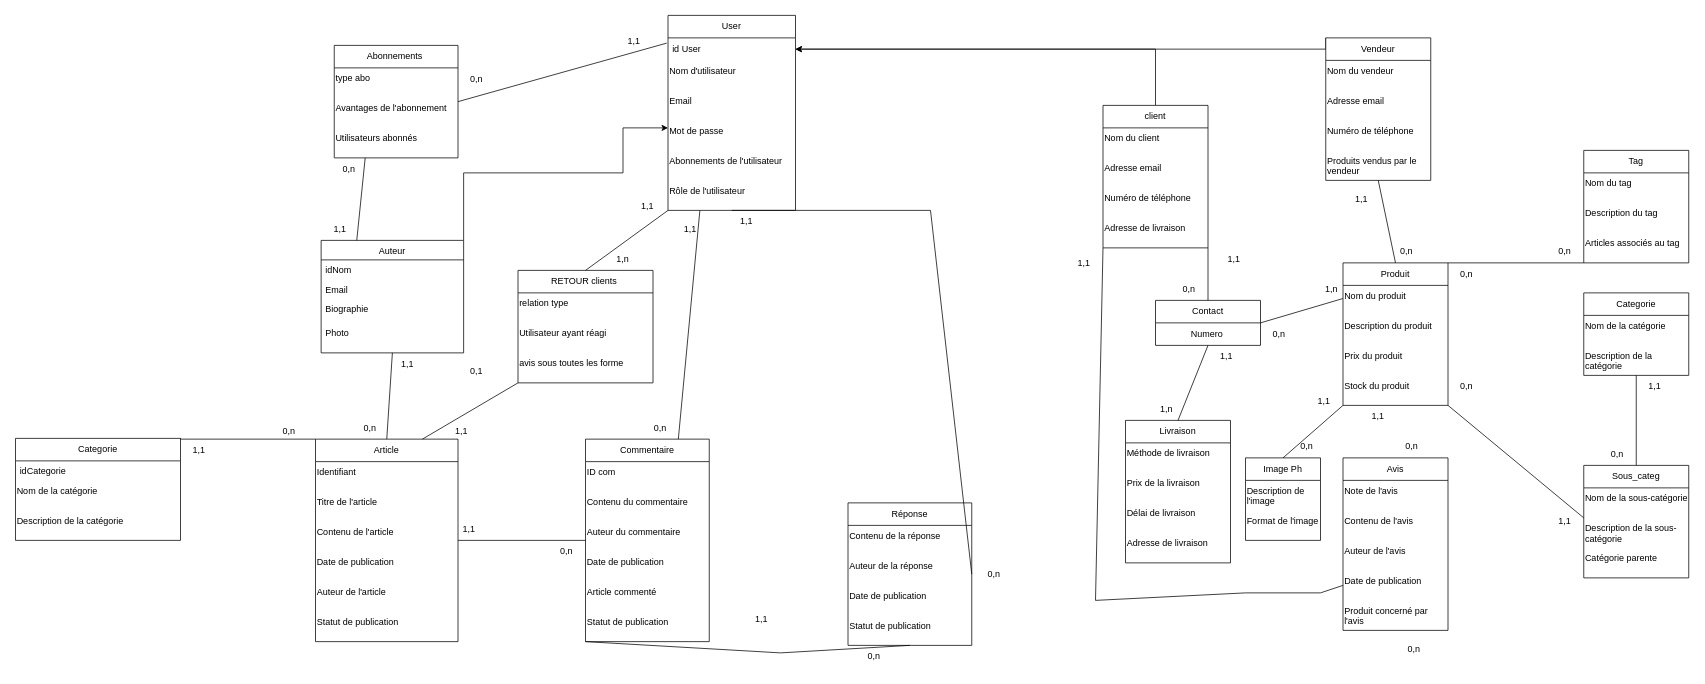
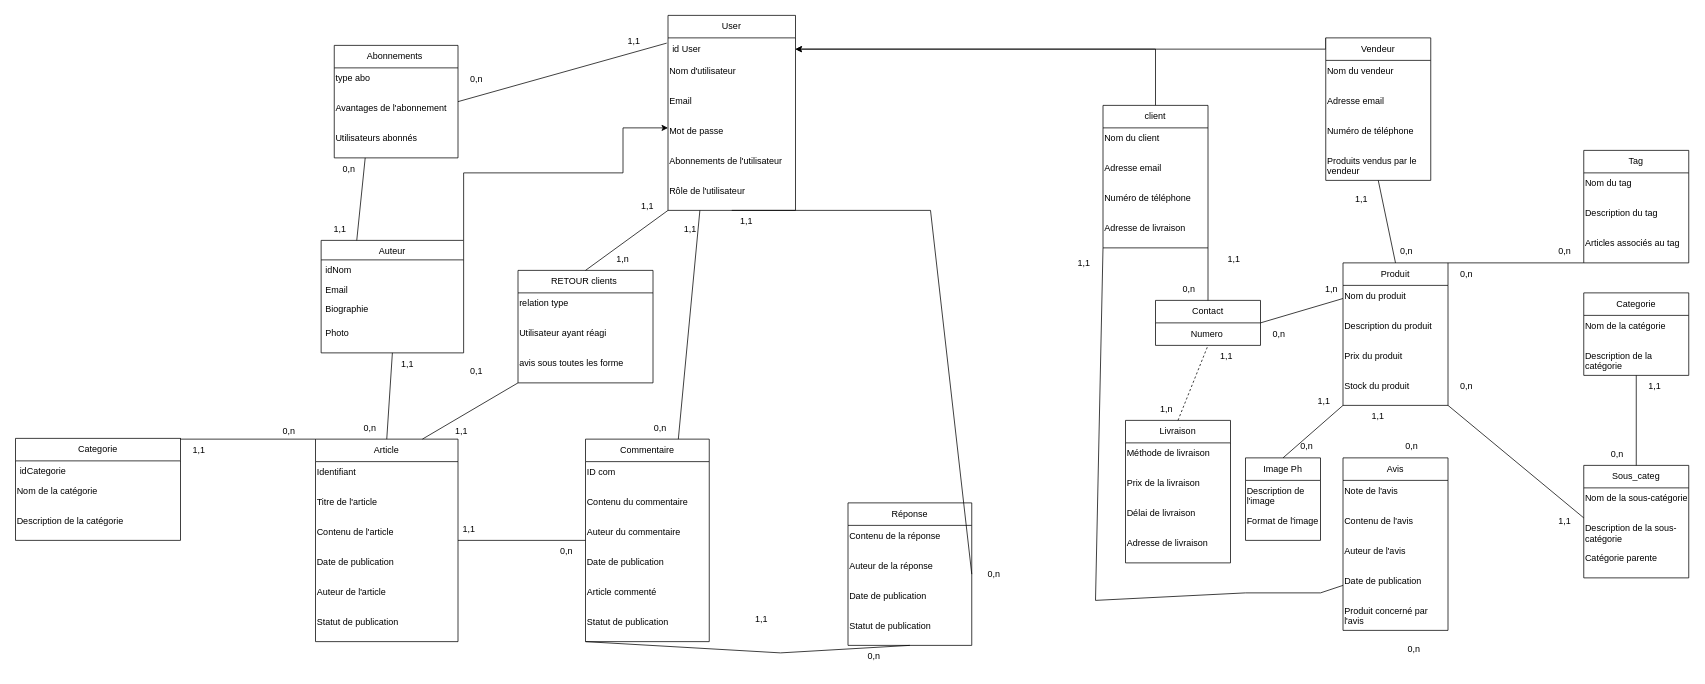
- <mxCell id="91" value="" style="endArrow=none;html=1;rounded=0;entryX=0.5;entryY=1;entryDx=0;entryDy=0;exitX=0.5;exitY=0;exitDx=0;exitDy=0;" parent="1" source="83" target="67" edge="1"><mxGeometry width="50" height="50" relative="1" as="geometry"><mxPoint x="1520" y="550" as="sourcePoint" /><mxPoint x="1475" y="455" as="targetPoint" /></mxGeometry></mxCell>
+ <mxCell id="91" value="" style="endArrow=none;html=1;rounded=0;entryX=0.5;entryY=1;entryDx=0;entryDy=0;exitX=0.5;exitY=0;exitDx=0;exitDy=0;dashed=1;" parent="1" source="83" target="67" edge="1"><mxGeometry width="50" height="50" relative="1" as="geometry"><mxPoint x="1520" y="550" as="sourcePoint" /><mxPoint x="1475" y="455" as="targetPoint" /></mxGeometry></mxCell>
